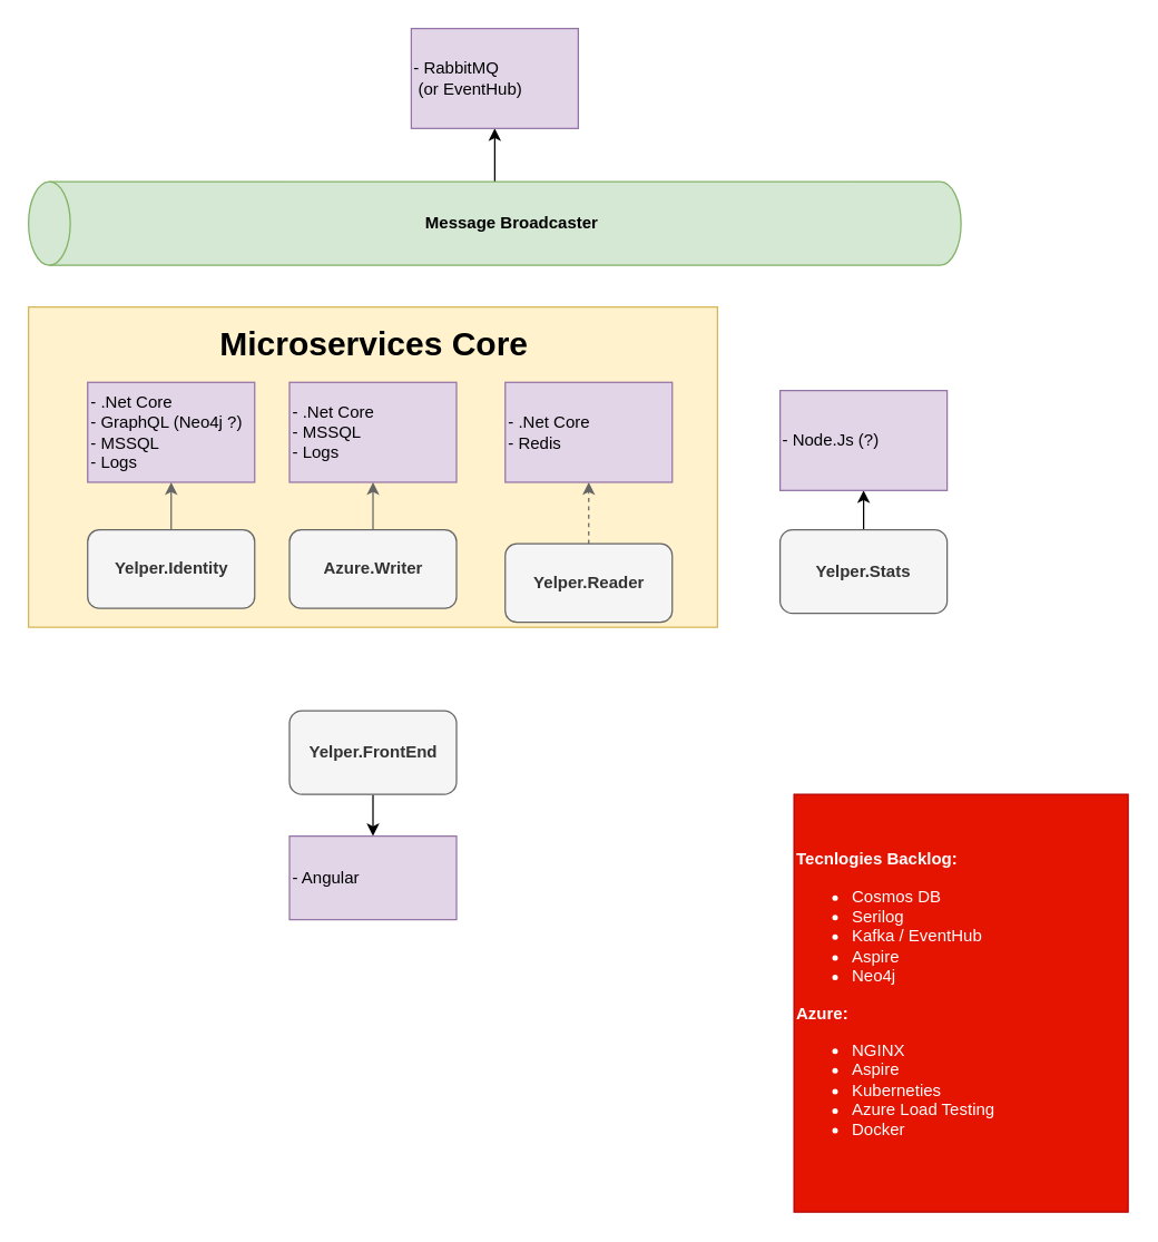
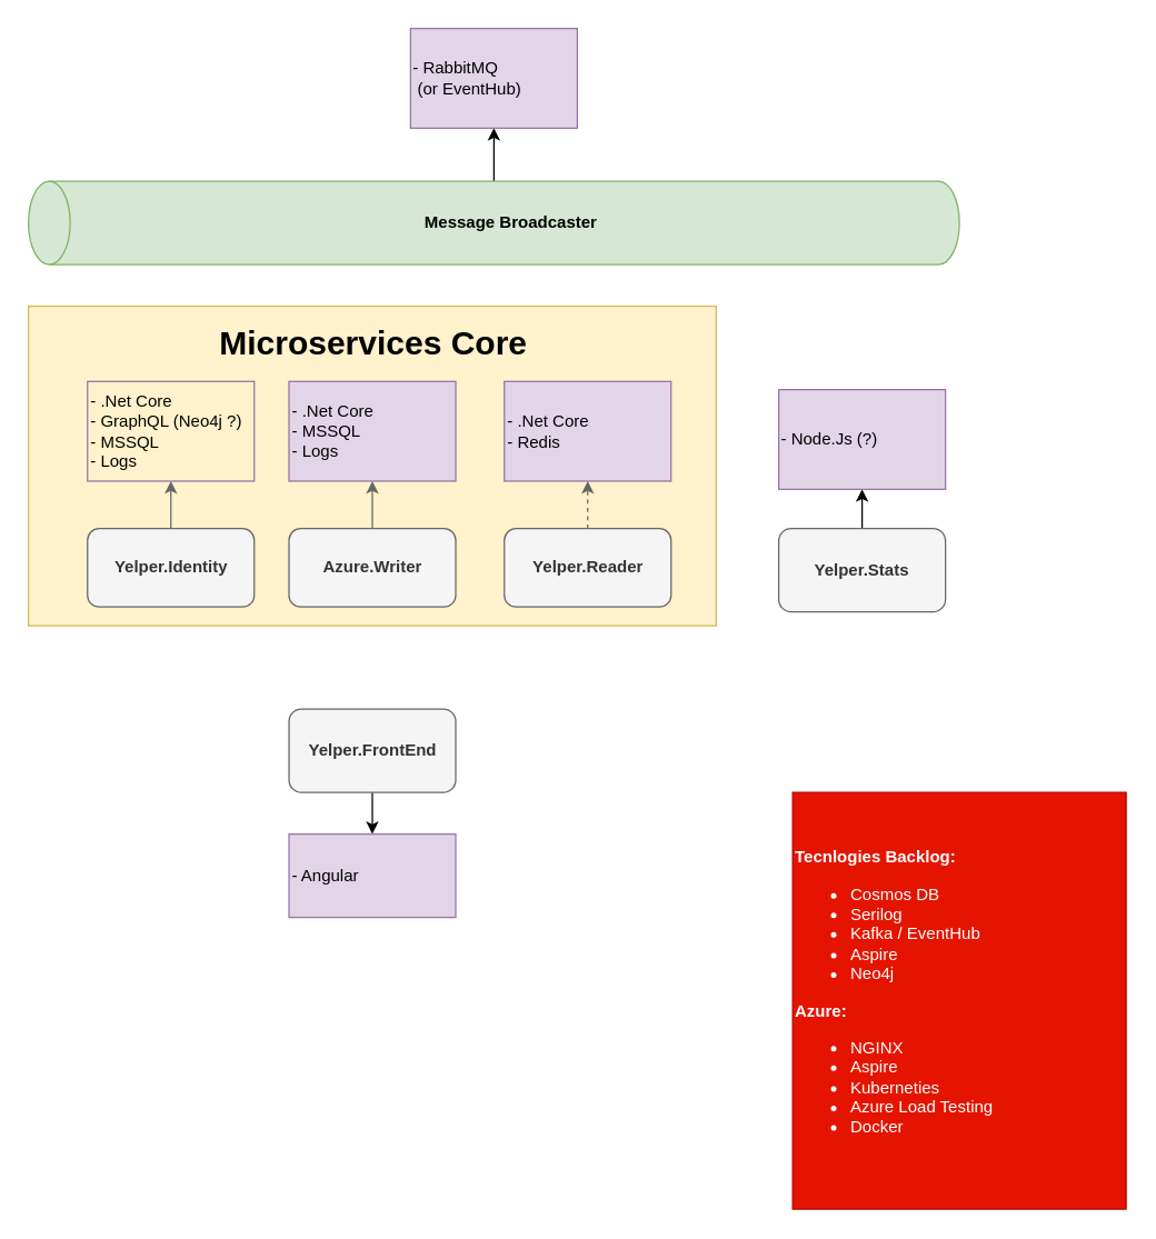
- <mxCell id="15" value="&lt;span style=&quot;background-color: initial;&quot;&gt;- .Net Core&lt;/span&gt;&lt;br&gt;&lt;span style=&quot;background-color: initial;&quot;&gt;- GraphQL (Neo4j ?)&lt;/span&gt;&lt;br&gt;&lt;span style=&quot;background-color: initial;&quot;&gt;- MSSQL&lt;/span&gt;&lt;br&gt;&lt;span style=&quot;background-color: initial;&quot;&gt;- Logs&lt;/span&gt;" style="rounded=0;whiteSpace=wrap;html=1;fillColor=#e1d5e7;strokeColor=#9673a6;fontColor=#000000;align=left;" vertex="1" parent="6"><mxGeometry x="42.5" y="54.12" width="120" height="71.76" as="geometry" /></mxCell>
+ <mxCell id="15" value="&lt;span style=&quot;background-color: initial;&quot;&gt;- .Net Core&lt;/span&gt;&lt;br&gt;&lt;span style=&quot;background-color: initial;&quot;&gt;- GraphQL (Neo4j ?)&lt;/span&gt;&lt;br&gt;&lt;span style=&quot;background-color: initial;&quot;&gt;- MSSQL&lt;/span&gt;&lt;br&gt;&lt;span style=&quot;background-color: initial;&quot;&gt;- Logs&lt;/span&gt;" style="rounded=0;whiteSpace=wrap;html=1;fillColor=#fff2cc;strokeColor=#9673a6;fontColor=#000000;align=left;" vertex="1" parent="6"><mxGeometry x="42.5" y="54.12" width="120" height="71.76" as="geometry" /></mxCell>
- <mxCell id="13" value="Yelper.Reader" style="rounded=1;whiteSpace=wrap;html=1;fillColor=#f5f5f5;strokeColor=#666666;fontColor=#333333;fontStyle=1" vertex="1" parent="6"><mxGeometry x="342.5" y="170" width="120" height="56.47" as="geometry" /></mxCell>
+ <mxCell id="13" value="Yelper.Reader" style="rounded=1;whiteSpace=wrap;html=1;fillColor=#f5f5f5;strokeColor=#666666;fontColor=#333333;fontStyle=1" vertex="1" parent="6"><mxGeometry x="342.5" y="160" width="120" height="56.47" as="geometry" /></mxCell>
